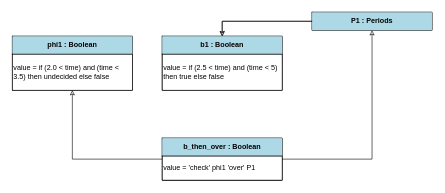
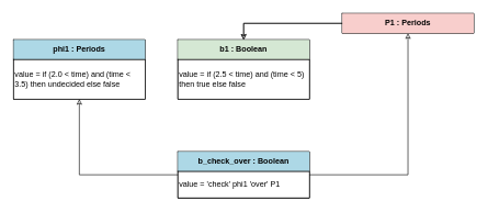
- <mxCell id="14" value="&lt;b&gt;P1 : Periods&lt;/b&gt;" style="html=1;verticalAlign=middle;whiteSpace=wrap;overflow=visible;align=center;fillColor=#ADD8E6;strokeColor=none" parent="13" vertex="1"><mxGeometry width="200" height="30" as="geometry" /></mxCell>
+ <mxCell id="14" value="&lt;b&gt;P1 : Periods&lt;/b&gt;" style="html=1;verticalAlign=middle;whiteSpace=wrap;overflow=visible;align=center;fillColor=#f8cecc;strokeColor=none;" parent="13" vertex="1"><mxGeometry width="200" height="30" as="geometry" /></mxCell>
- <mxCell id="4" value="&lt;b&gt;phi1 : Boolean&lt;/b&gt;" style="html=1;verticalAlign=middle;whiteSpace=wrap;overflow=visible;align=center;fillColor=#ADD8E6;strokeColor=none" parent="3" vertex="1"><mxGeometry width="200" height="30" as="geometry" /></mxCell>
+ <mxCell id="4" value="&lt;b&gt;phi1 : Periods&lt;/b&gt;" style="html=1;verticalAlign=middle;whiteSpace=wrap;overflow=visible;align=center;fillColor=#ADD8E6;strokeColor=none" parent="3" vertex="1"><mxGeometry width="200" height="30" as="geometry" /></mxCell>
- <mxCell id="9" value="&lt;b&gt;b1 : Boolean&lt;/b&gt;" style="html=1;verticalAlign=middle;whiteSpace=wrap;overflow=visible;align=center;fillColor=#ADD8E6;strokeColor=none" parent="8" vertex="1"><mxGeometry width="200" height="30" as="geometry" /></mxCell>
+ <mxCell id="9" value="&lt;b&gt;b1 : Boolean&lt;/b&gt;" style="html=1;verticalAlign=middle;whiteSpace=wrap;overflow=visible;align=center;fillColor=#d5e8d4;strokeColor=none;" parent="8" vertex="1"><mxGeometry width="200" height="30" as="geometry" /></mxCell>
- <mxCell id="17" value="&lt;b&gt;b_then_over : Boolean&lt;/b&gt;" style="html=1;verticalAlign=middle;whiteSpace=wrap;overflow=visible;align=center;fillColor=#ADD8E6;strokeColor=none" parent="16" vertex="1"><mxGeometry width="200" height="30" as="geometry" /></mxCell>
+ <mxCell id="17" value="&lt;b&gt;b_check_over : Boolean&lt;/b&gt;" style="html=1;verticalAlign=middle;whiteSpace=wrap;overflow=visible;align=center;fillColor=#ADD8E6;strokeColor=none" parent="16" vertex="1"><mxGeometry width="200" height="30" as="geometry" /></mxCell>
